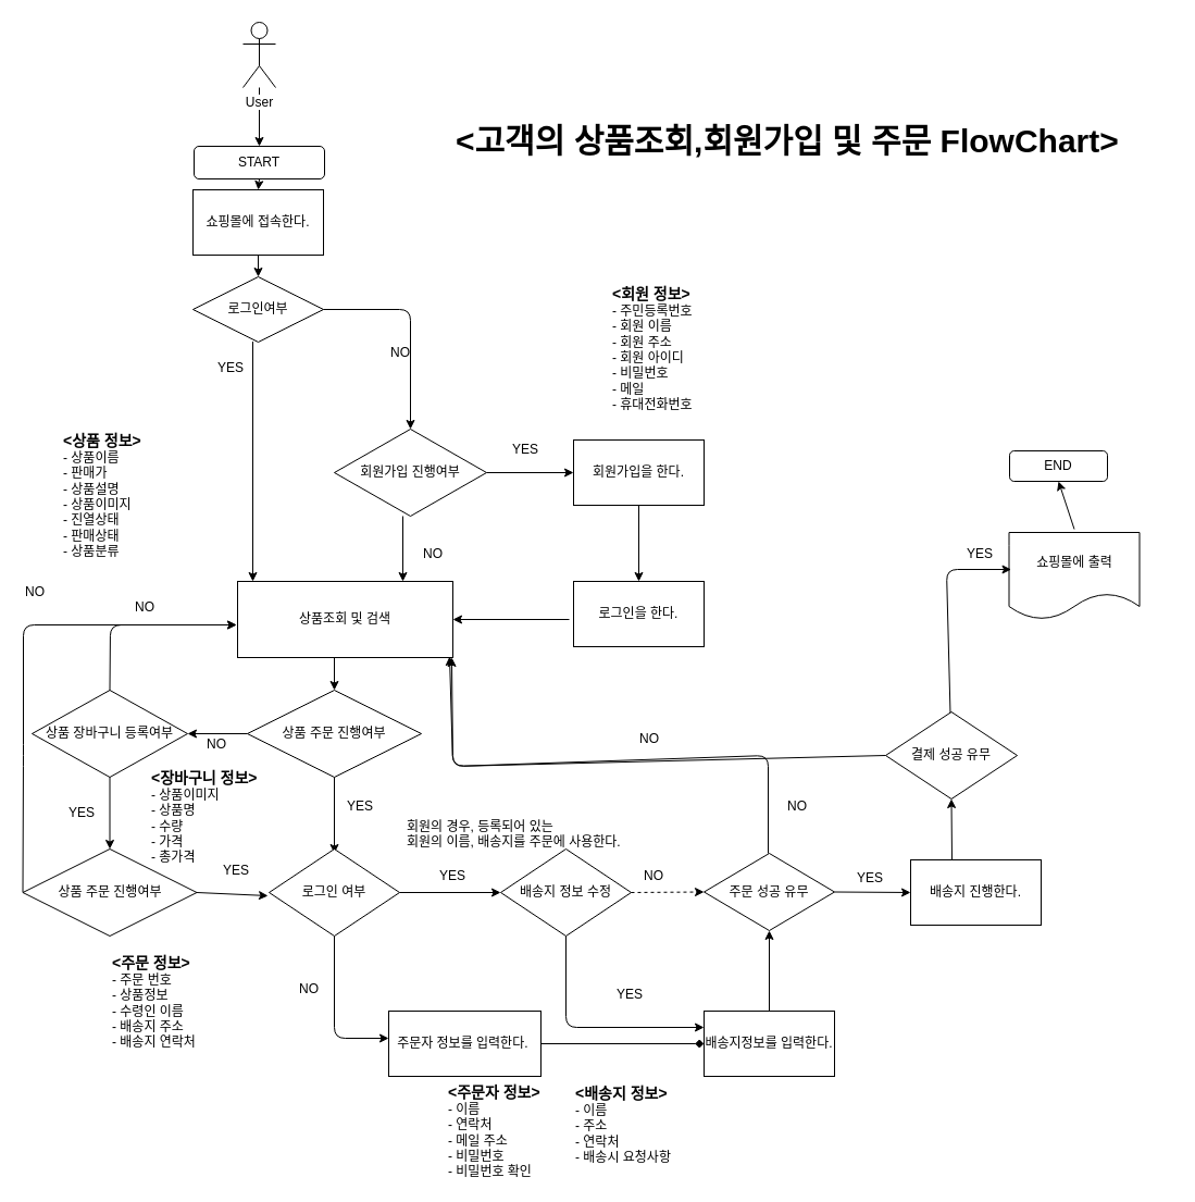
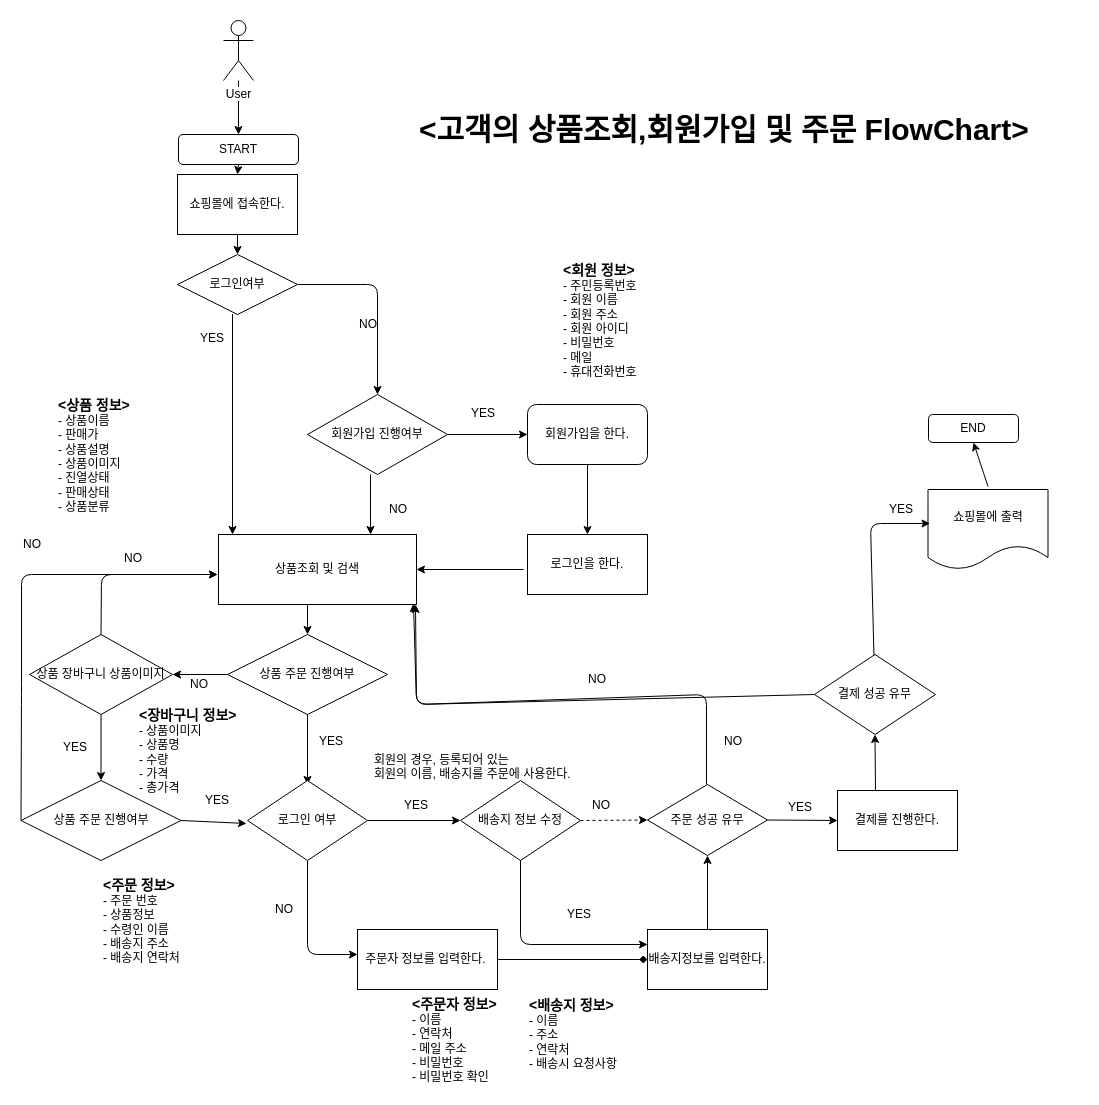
- <mxCell id="4" value="회원가입을 한다." style="rounded=0;whiteSpace=wrap;html=1;" parent="1" vertex="1"><mxGeometry x="527" y="404" width="120" height="60" as="geometry" /></mxCell>
+ <mxCell id="4" value="회원가입을 한다." style="whiteSpace=wrap;html=1;rounded=1;" parent="1" vertex="1"><mxGeometry x="527" y="404" width="120" height="60" as="geometry" /></mxCell>
- <mxCell id="26" value="상품 장바구니 등록여부" style="rhombus;whiteSpace=wrap;html=1;" parent="1" vertex="1"><mxGeometry x="29" y="634" width="143" height="80" as="geometry" /></mxCell>
+ <mxCell id="26" value="상품 장바구니 상품이미지" style="rhombus;whiteSpace=wrap;html=1;" parent="1" vertex="1"><mxGeometry x="29" y="634" width="143" height="80" as="geometry" /></mxCell>
- <mxCell id="40" value="배송지 진행한다." style="rounded=0;whiteSpace=wrap;html=1;" parent="1" vertex="1"><mxGeometry x="837" y="790" width="120" height="60" as="geometry" /></mxCell>
+ <mxCell id="40" value="결제를 진행한다." style="rounded=0;whiteSpace=wrap;html=1;" parent="1" vertex="1"><mxGeometry x="837" y="790" width="120" height="60" as="geometry" /></mxCell>
